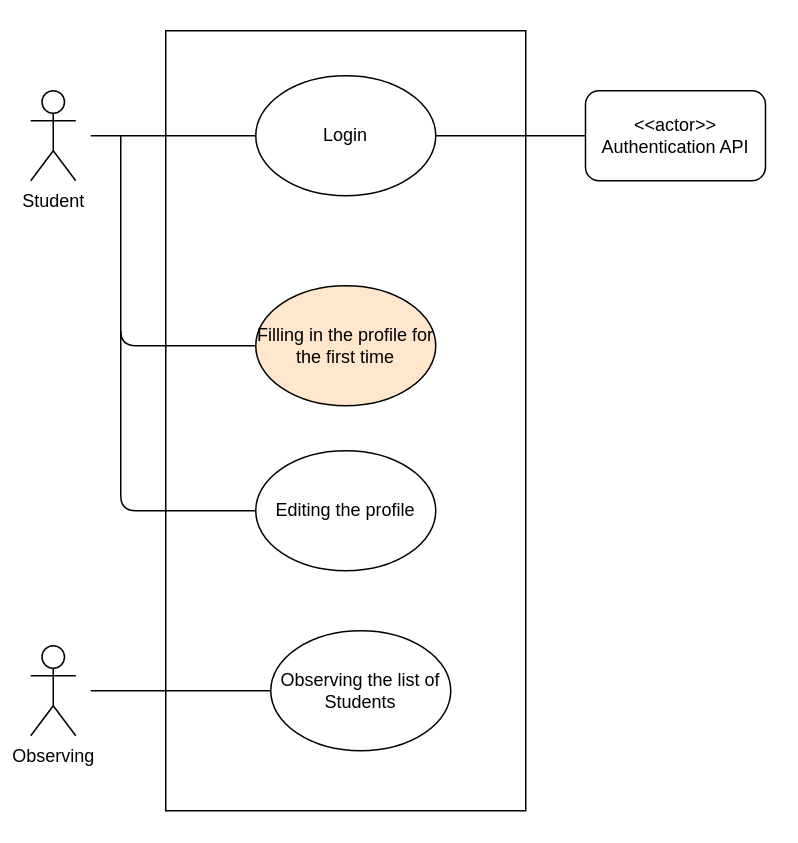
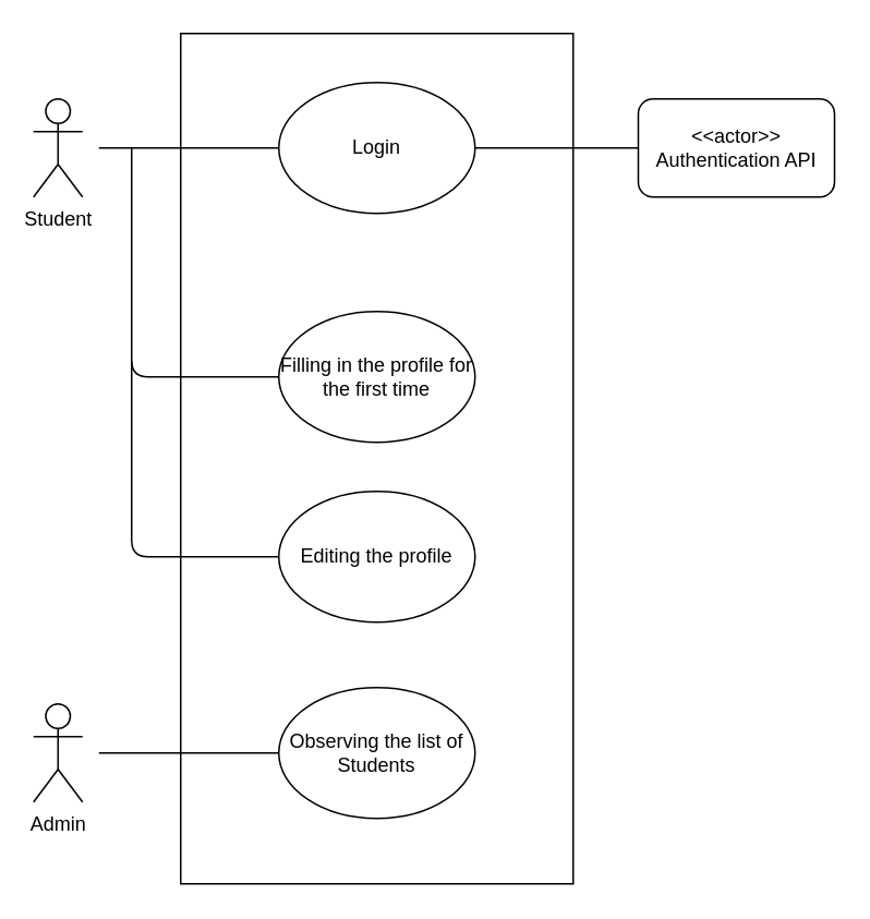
- <mxCell id="9" value="Filling in the profile for the first time" style="ellipse;whiteSpace=wrap;html=1;fillColor=#ffe6cc;" parent="1" vertex="1"><mxGeometry x="170" y="190" width="120" height="80" as="geometry" /></mxCell>
+ <mxCell id="9" value="Filling in the profile for the first time" style="ellipse;whiteSpace=wrap;html=1;" parent="1" vertex="1"><mxGeometry x="170" y="190" width="120" height="80" as="geometry" /></mxCell>
- <mxCell id="13" value="Observing the list of Students" style="ellipse;whiteSpace=wrap;html=1;" parent="1" vertex="1"><mxGeometry x="180" y="420" width="120" height="80" as="geometry" /></mxCell>
+ <mxCell id="13" value="Observing the list of Students" style="ellipse;whiteSpace=wrap;html=1;" parent="1" vertex="1"><mxGeometry x="170" y="420" width="120" height="80" as="geometry" /></mxCell>
- <mxCell id="4" value="Observing&lt;br&gt;" style="shape=umlActor;verticalLabelPosition=bottom;labelBackgroundColor=#ffffff;verticalAlign=top;html=1;outlineConnect=0;" parent="1" vertex="1"><mxGeometry x="20" y="430" width="30" height="60" as="geometry" /></mxCell>
+ <mxCell id="4" value="Admin&lt;br&gt;" style="shape=umlActor;verticalLabelPosition=bottom;labelBackgroundColor=#ffffff;verticalAlign=top;html=1;outlineConnect=0;" parent="1" vertex="1"><mxGeometry x="20" y="430" width="30" height="60" as="geometry" /></mxCell>
